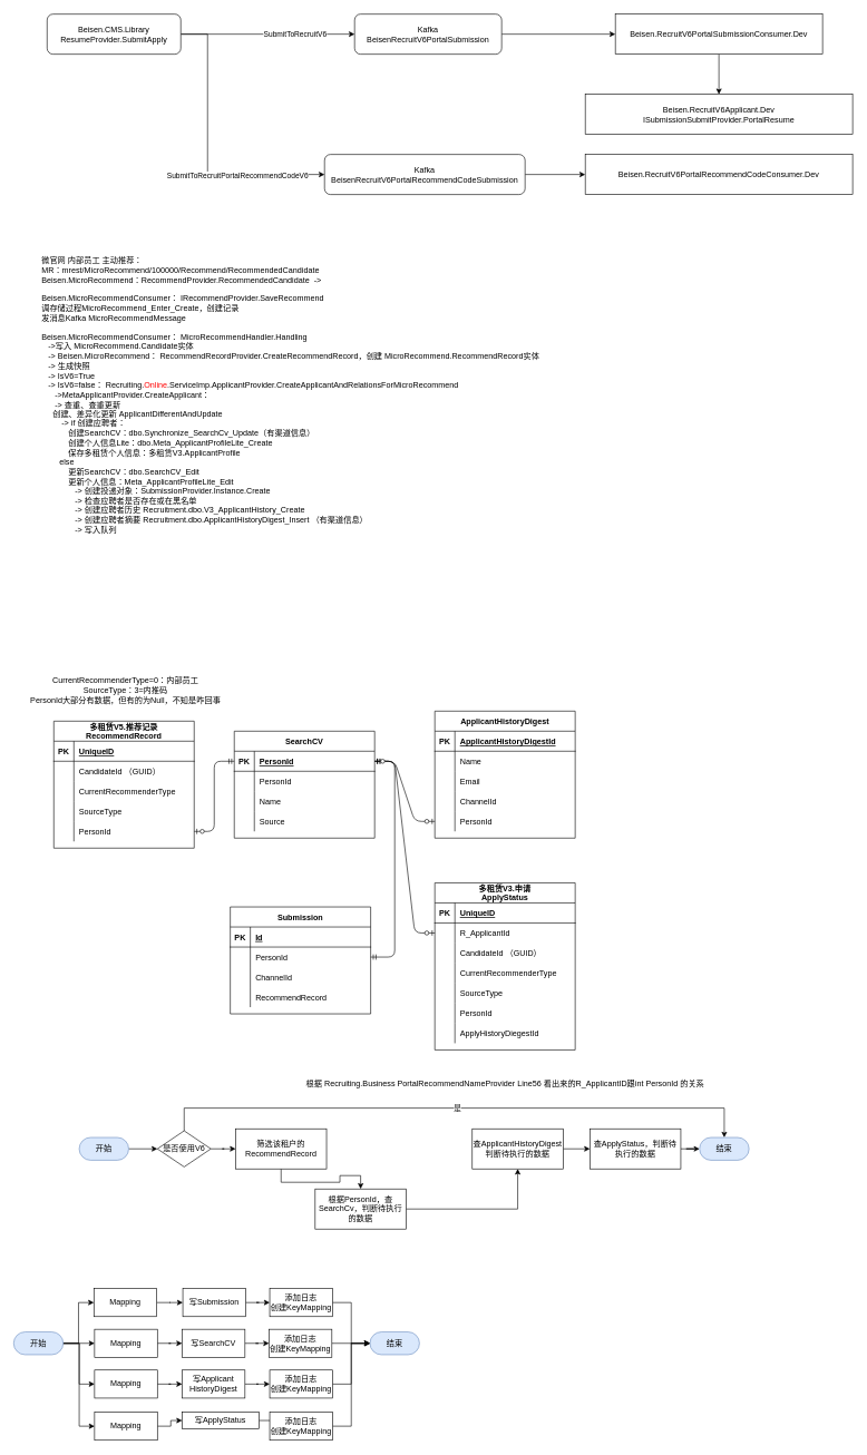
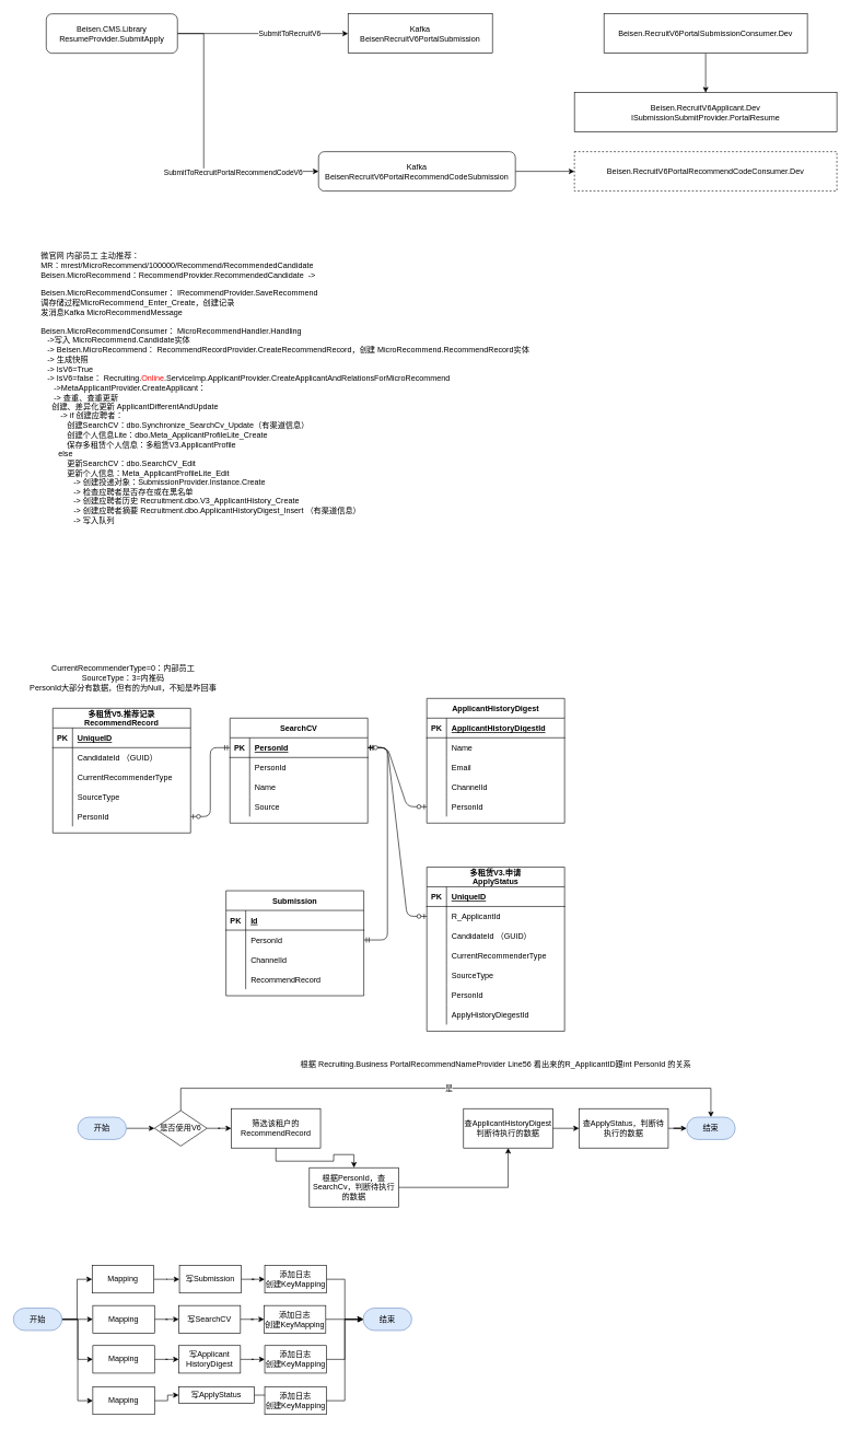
- <mxCell id="8" value="Kafka&lt;br&gt;BeisenRecruitV6PortalSubmission" style="rounded=1;whiteSpace=wrap;html=1;" parent="1" vertex="1"><mxGeometry x="530" y="20" width="220" height="60" as="geometry" /></mxCell>
+ <mxCell id="8" value="Kafka&lt;br&gt;BeisenRecruitV6PortalSubmission" style="whiteSpace=wrap;html=1;rounded=0;" parent="1" vertex="1"><mxGeometry x="530" y="20" width="220" height="60" as="geometry" /></mxCell>
- <mxCell id="7" style="edgeStyle=orthogonalEdgeStyle;rounded=0;orthogonalLoop=1;jettySize=auto;html=1;exitX=1;exitY=0.5;exitDx=0;exitDy=0;entryX=0;entryY=0.5;entryDx=0;entryDy=0;" parent="1" source="8" target="10" edge="1"><mxGeometry relative="1" as="geometry" /></mxCell>
- <mxCell id="13" value="Beisen.RecruitV6PortalRecommendCodeConsumer.Dev" style="rounded=0;whiteSpace=wrap;html=1;" parent="1" vertex="1"><mxGeometry x="875" y="230" width="400" height="60" as="geometry" /></mxCell>
+ <mxCell id="13" value="Beisen.RecruitV6PortalRecommendCodeConsumer.Dev" style="rounded=0;whiteSpace=wrap;html=1;dashed=1;" parent="1" vertex="1"><mxGeometry x="875" y="230" width="400" height="60" as="geometry" /></mxCell>
